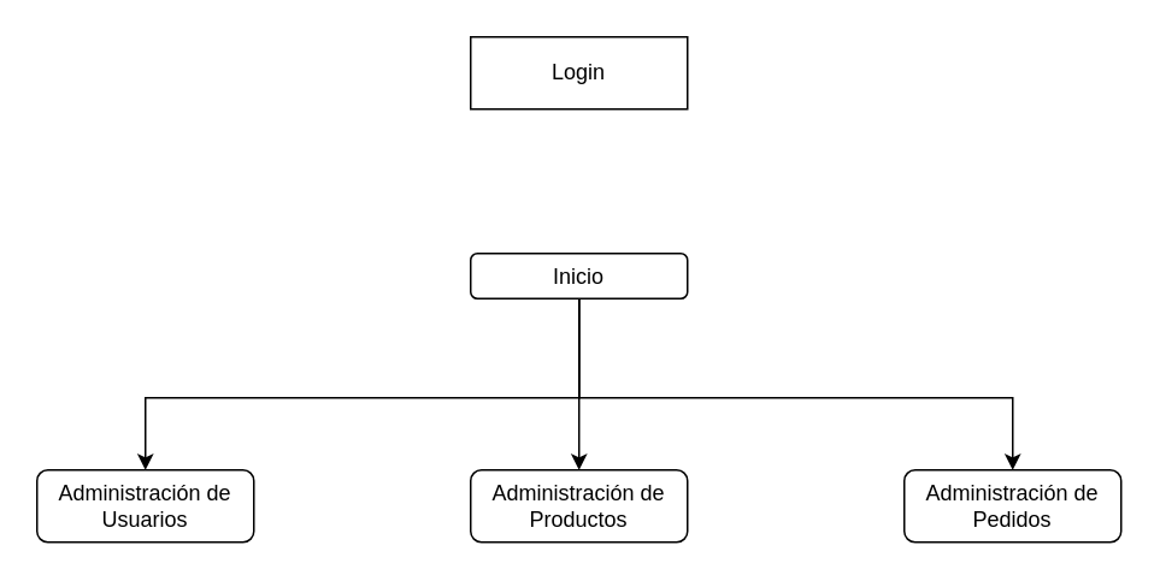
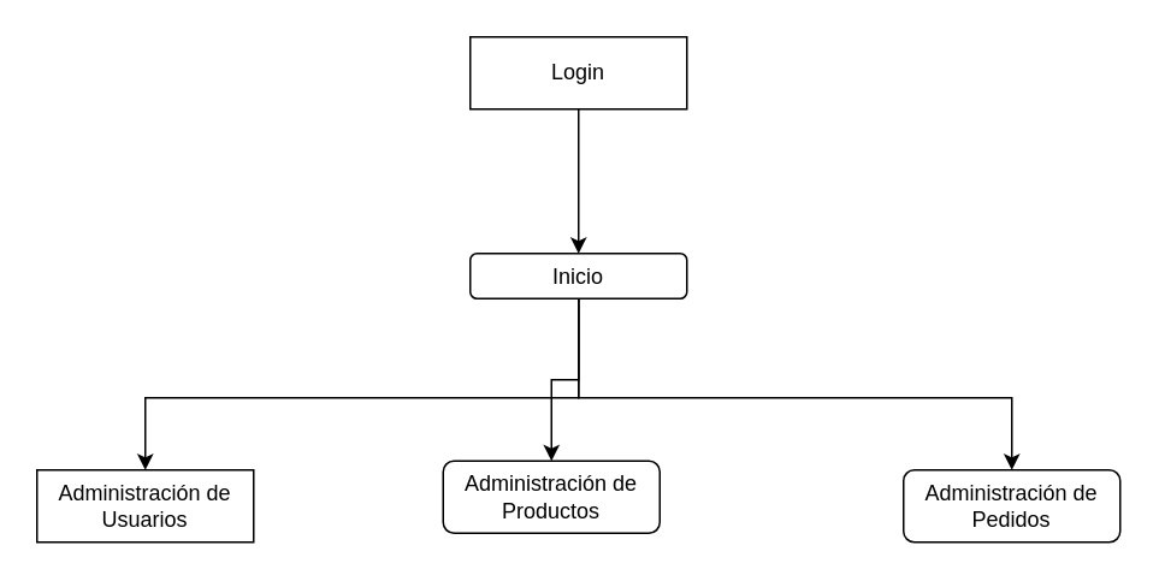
+ <mxCell id="6" style="edgeStyle=orthogonalEdgeStyle;rounded=0;orthogonalLoop=1;jettySize=auto;html=1;entryX=0.5;entryY=0;entryDx=0;entryDy=0;" edge="1" parent="1" source="7" target="5"><mxGeometry relative="1" as="geometry" /></mxCell>
- <mxCell id="8" value="Administración de Usuarios" style="rounded=1;whiteSpace=wrap;html=1;" vertex="1" parent="1"><mxGeometry x="20" y="260" width="120" height="40" as="geometry" /></mxCell>
+ <mxCell id="8" value="Administración de Usuarios" style="whiteSpace=wrap;html=1;rounded=0;" vertex="1" parent="1"><mxGeometry x="20" y="260" width="120" height="40" as="geometry" /></mxCell>
- <mxCell id="9" value="Administración de Productos" style="rounded=1;whiteSpace=wrap;html=1;" vertex="1" parent="1"><mxGeometry x="260" y="260" width="120" height="40" as="geometry" /></mxCell>
+ <mxCell id="9" value="Administración de Productos" style="rounded=1;whiteSpace=wrap;html=1;" vertex="1" parent="1"><mxGeometry x="245" y="255" width="120" height="40" as="geometry" /></mxCell>
